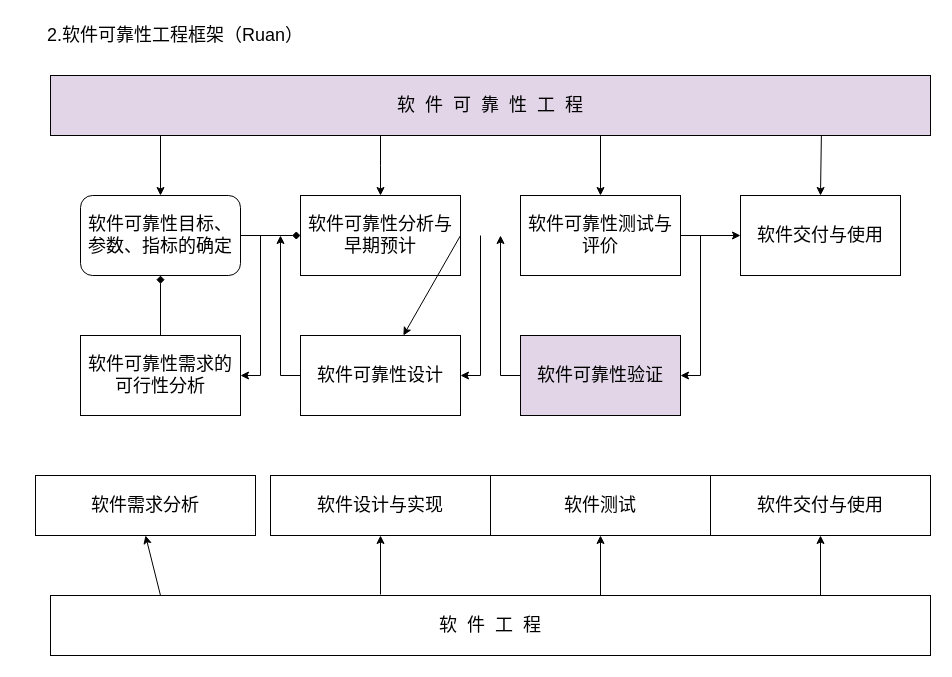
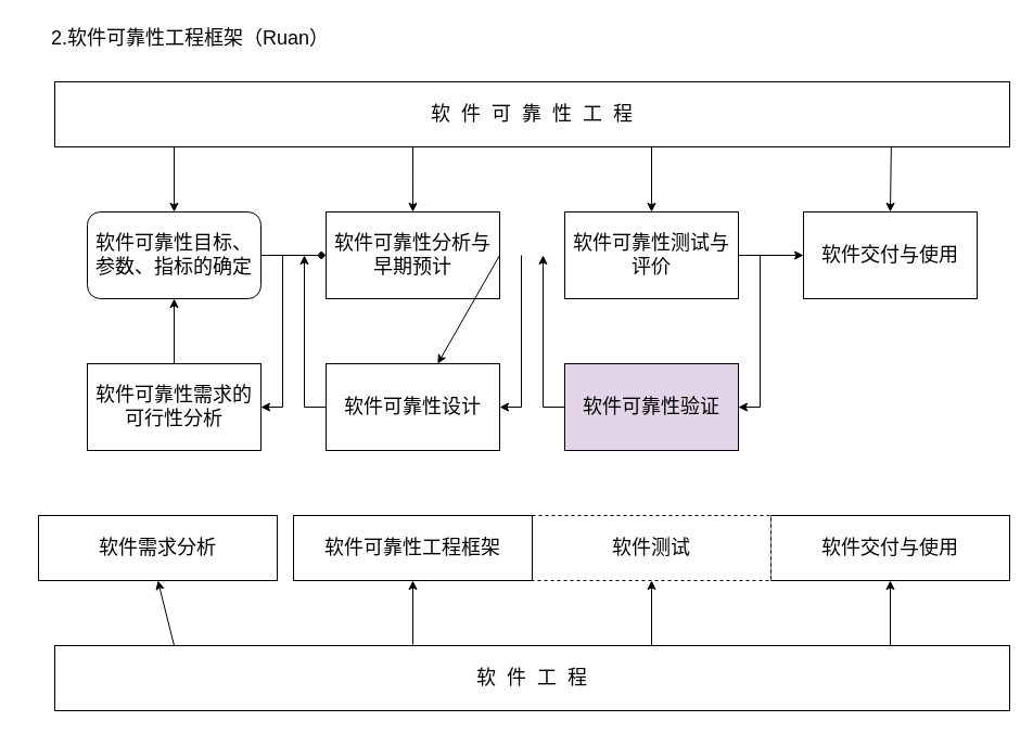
- <mxCell id="16" value="软&amp;nbsp; 件&amp;nbsp; 可&amp;nbsp; 靠&amp;nbsp; 性&amp;nbsp; 工&amp;nbsp; 程" style="rounded=0;whiteSpace=wrap;html=1;fontSize=18;fillColor=#e1d5e7;" vertex="1" parent="1"><mxGeometry x="50" y="75" width="880" height="60" as="geometry" /></mxCell>
+ <mxCell id="16" value="软&amp;nbsp; 件&amp;nbsp; 可&amp;nbsp; 靠&amp;nbsp; 性&amp;nbsp; 工&amp;nbsp; 程" style="rounded=0;whiteSpace=wrap;html=1;fontSize=18;" vertex="1" parent="1"><mxGeometry x="50" y="75" width="880" height="60" as="geometry" /></mxCell>
- <mxCell id="5" value="" style="edgeStyle=orthogonalEdgeStyle;rounded=0;orthogonalLoop=1;jettySize=auto;html=1;fontSize=18;endArrow=diamond;" edge="1" parent="1" source="6" target="2"><mxGeometry relative="1" as="geometry" /></mxCell>
+ <mxCell id="5" value="" style="edgeStyle=orthogonalEdgeStyle;rounded=0;orthogonalLoop=1;jettySize=auto;html=1;fontSize=18;" edge="1" parent="1" source="6" target="2"><mxGeometry relative="1" as="geometry" /></mxCell>
- <mxCell id="14" value="软件设计与实现" style="rounded=0;whiteSpace=wrap;html=1;fontSize=18;" vertex="1" parent="1"><mxGeometry x="270" y="475" width="220" height="60" as="geometry" /></mxCell>
+ <mxCell id="14" value="软件可靠性工程框架" style="rounded=0;whiteSpace=wrap;html=1;fontSize=18;" vertex="1" parent="1"><mxGeometry x="270" y="475" width="220" height="60" as="geometry" /></mxCell>
- <mxCell id="13" value="软件测试" style="rounded=0;whiteSpace=wrap;html=1;fontSize=18;" vertex="1" parent="1"><mxGeometry x="490" y="475" width="220" height="60" as="geometry" /></mxCell>
+ <mxCell id="13" value="软件测试" style="rounded=0;whiteSpace=wrap;html=1;fontSize=18;dashed=1;" vertex="1" parent="1"><mxGeometry x="490" y="475" width="220" height="60" as="geometry" /></mxCell>
